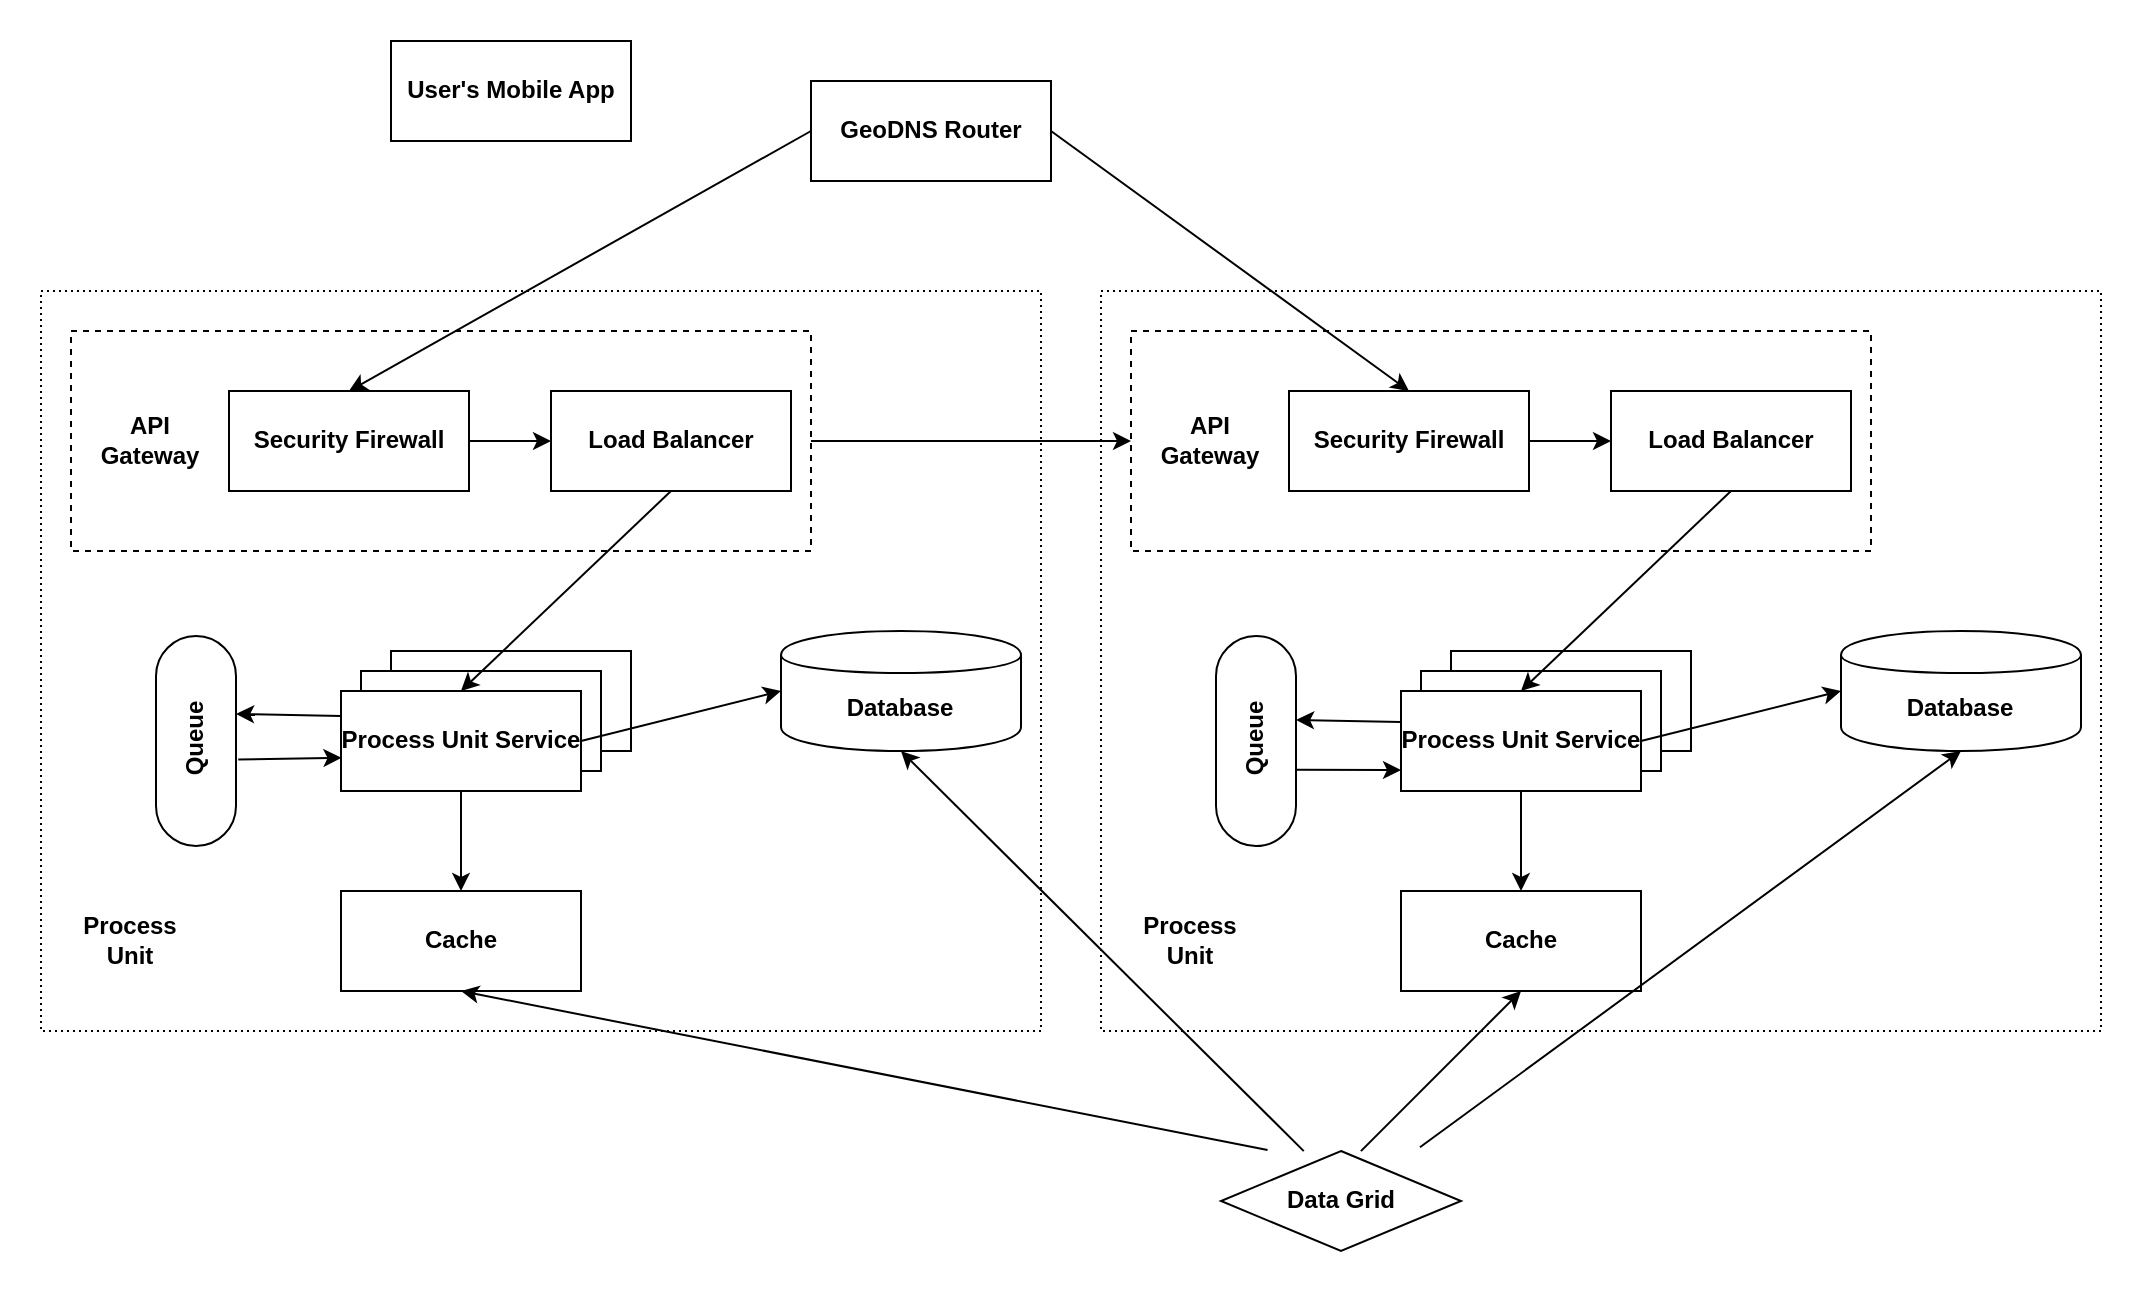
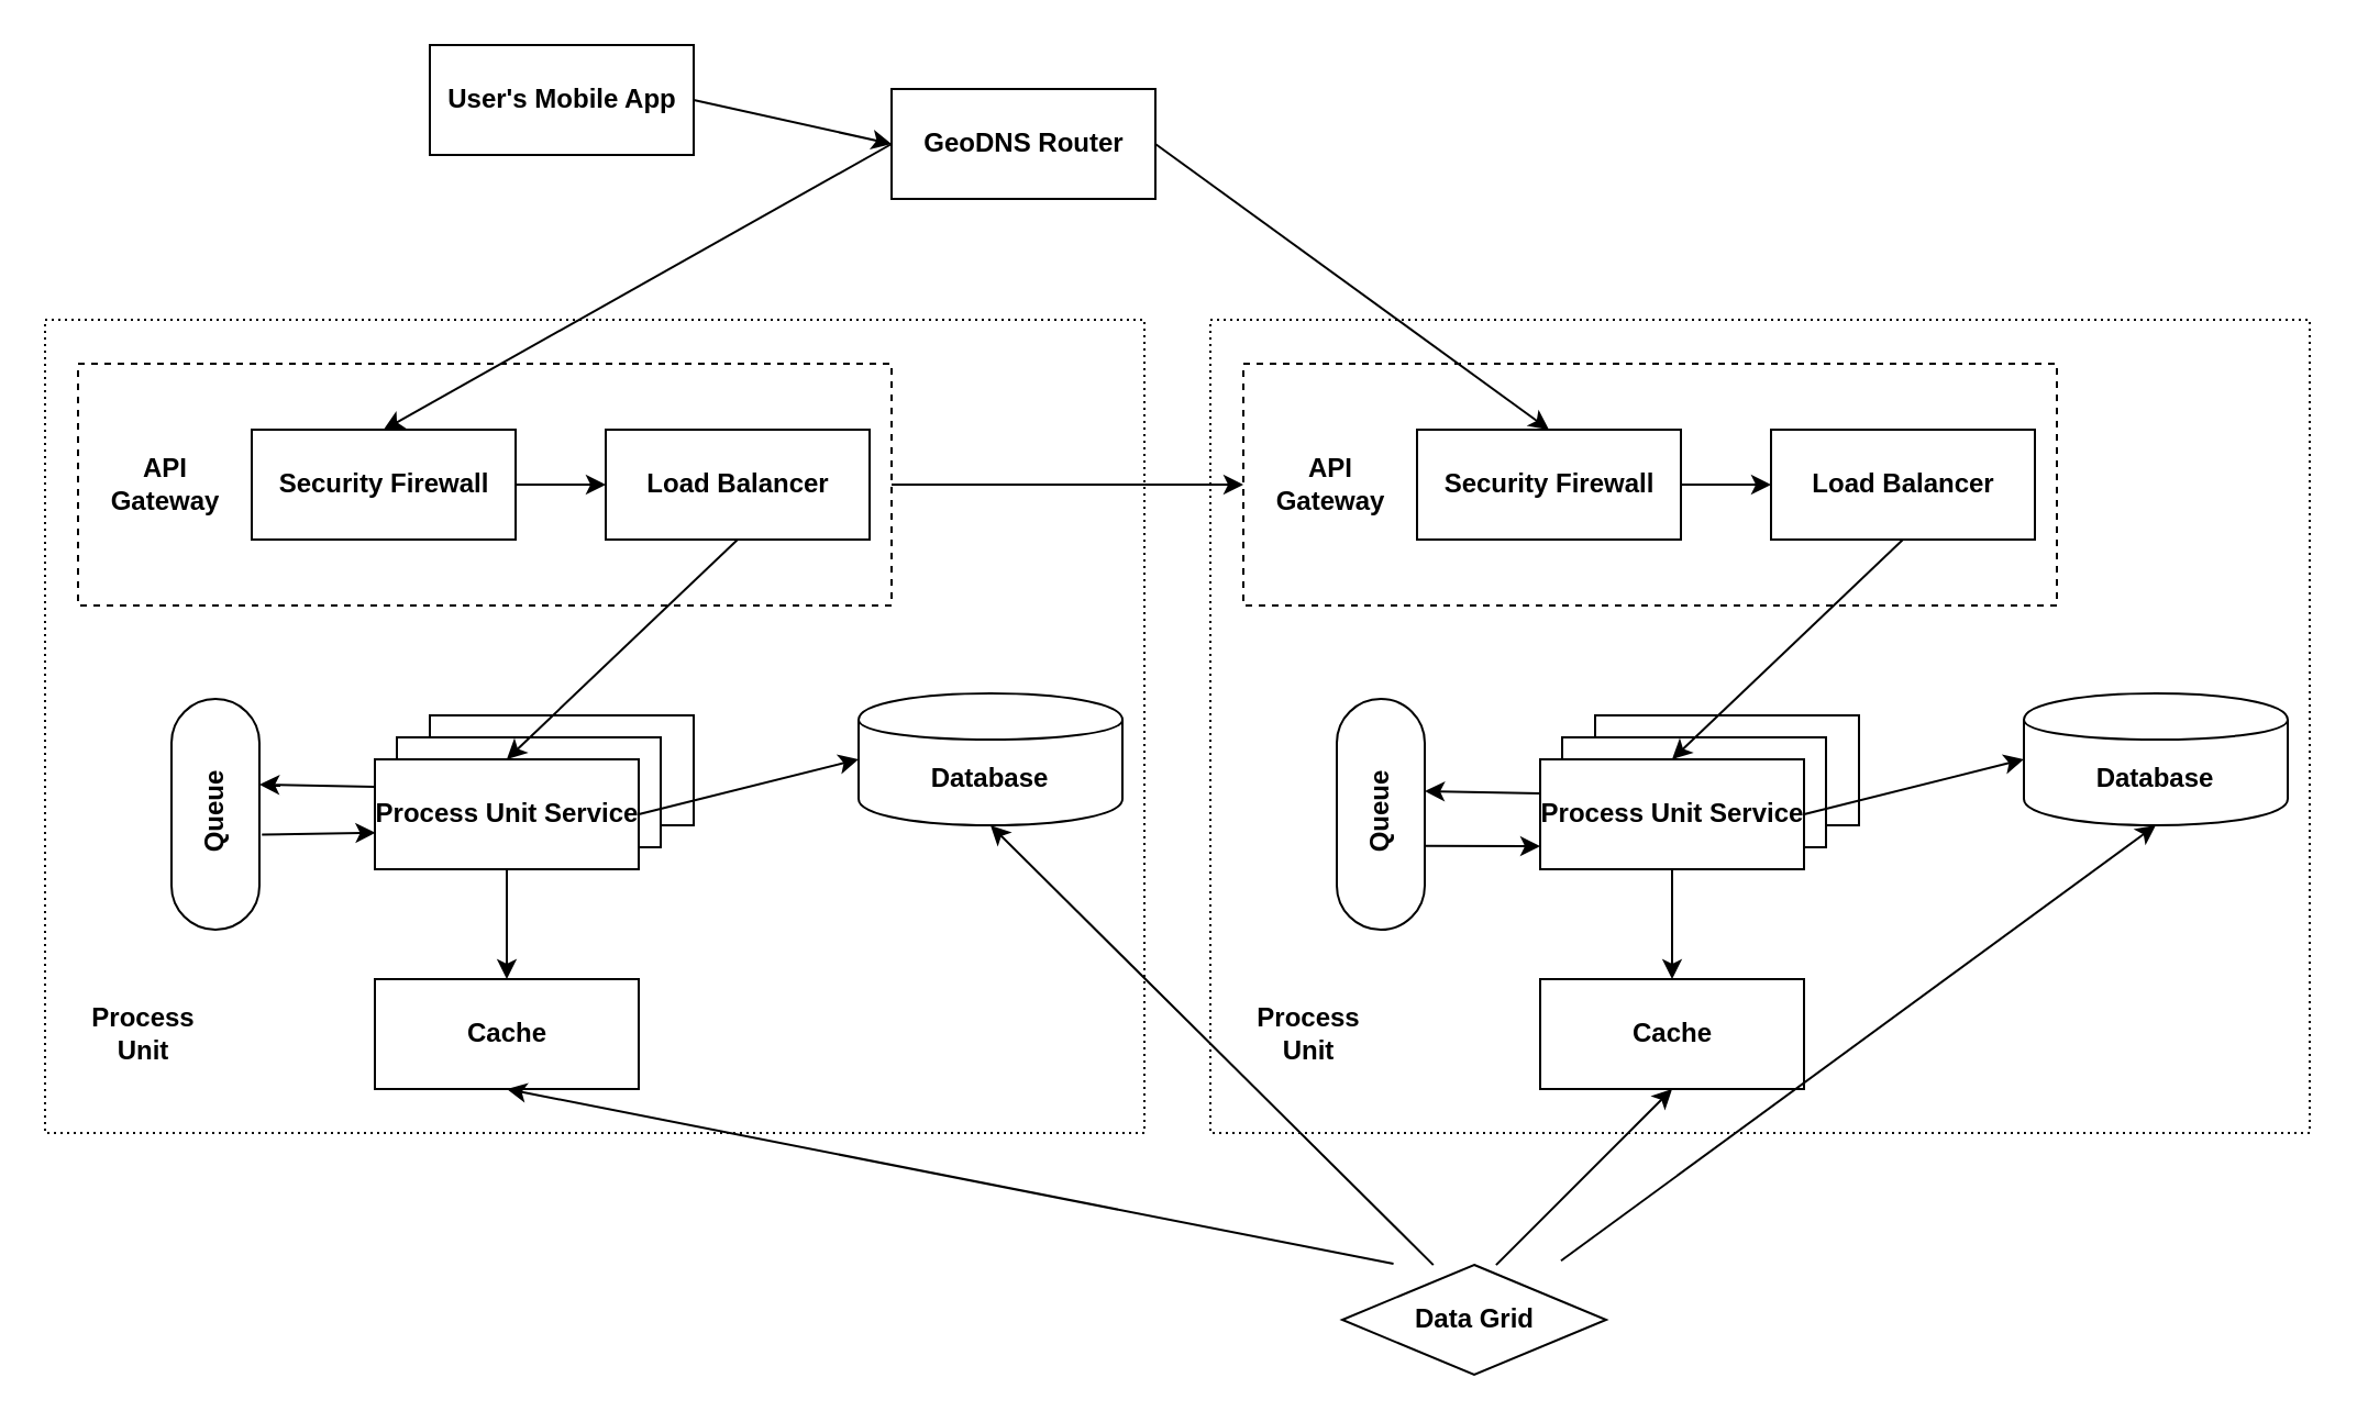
+ <mxCell id="9" value="" style="endArrow=classic;html=1;exitX=1;exitY=0.5;exitDx=0;exitDy=0;entryX=0;entryY=0.5;entryDx=0;entryDy=0;" edge="1" parent="1" source="5" target="6"><mxGeometry width="50" height="50" relative="1" as="geometry"><mxPoint x="515" y="375" as="sourcePoint" /><mxPoint x="565" y="325" as="targetPoint" /></mxGeometry></mxCell>
